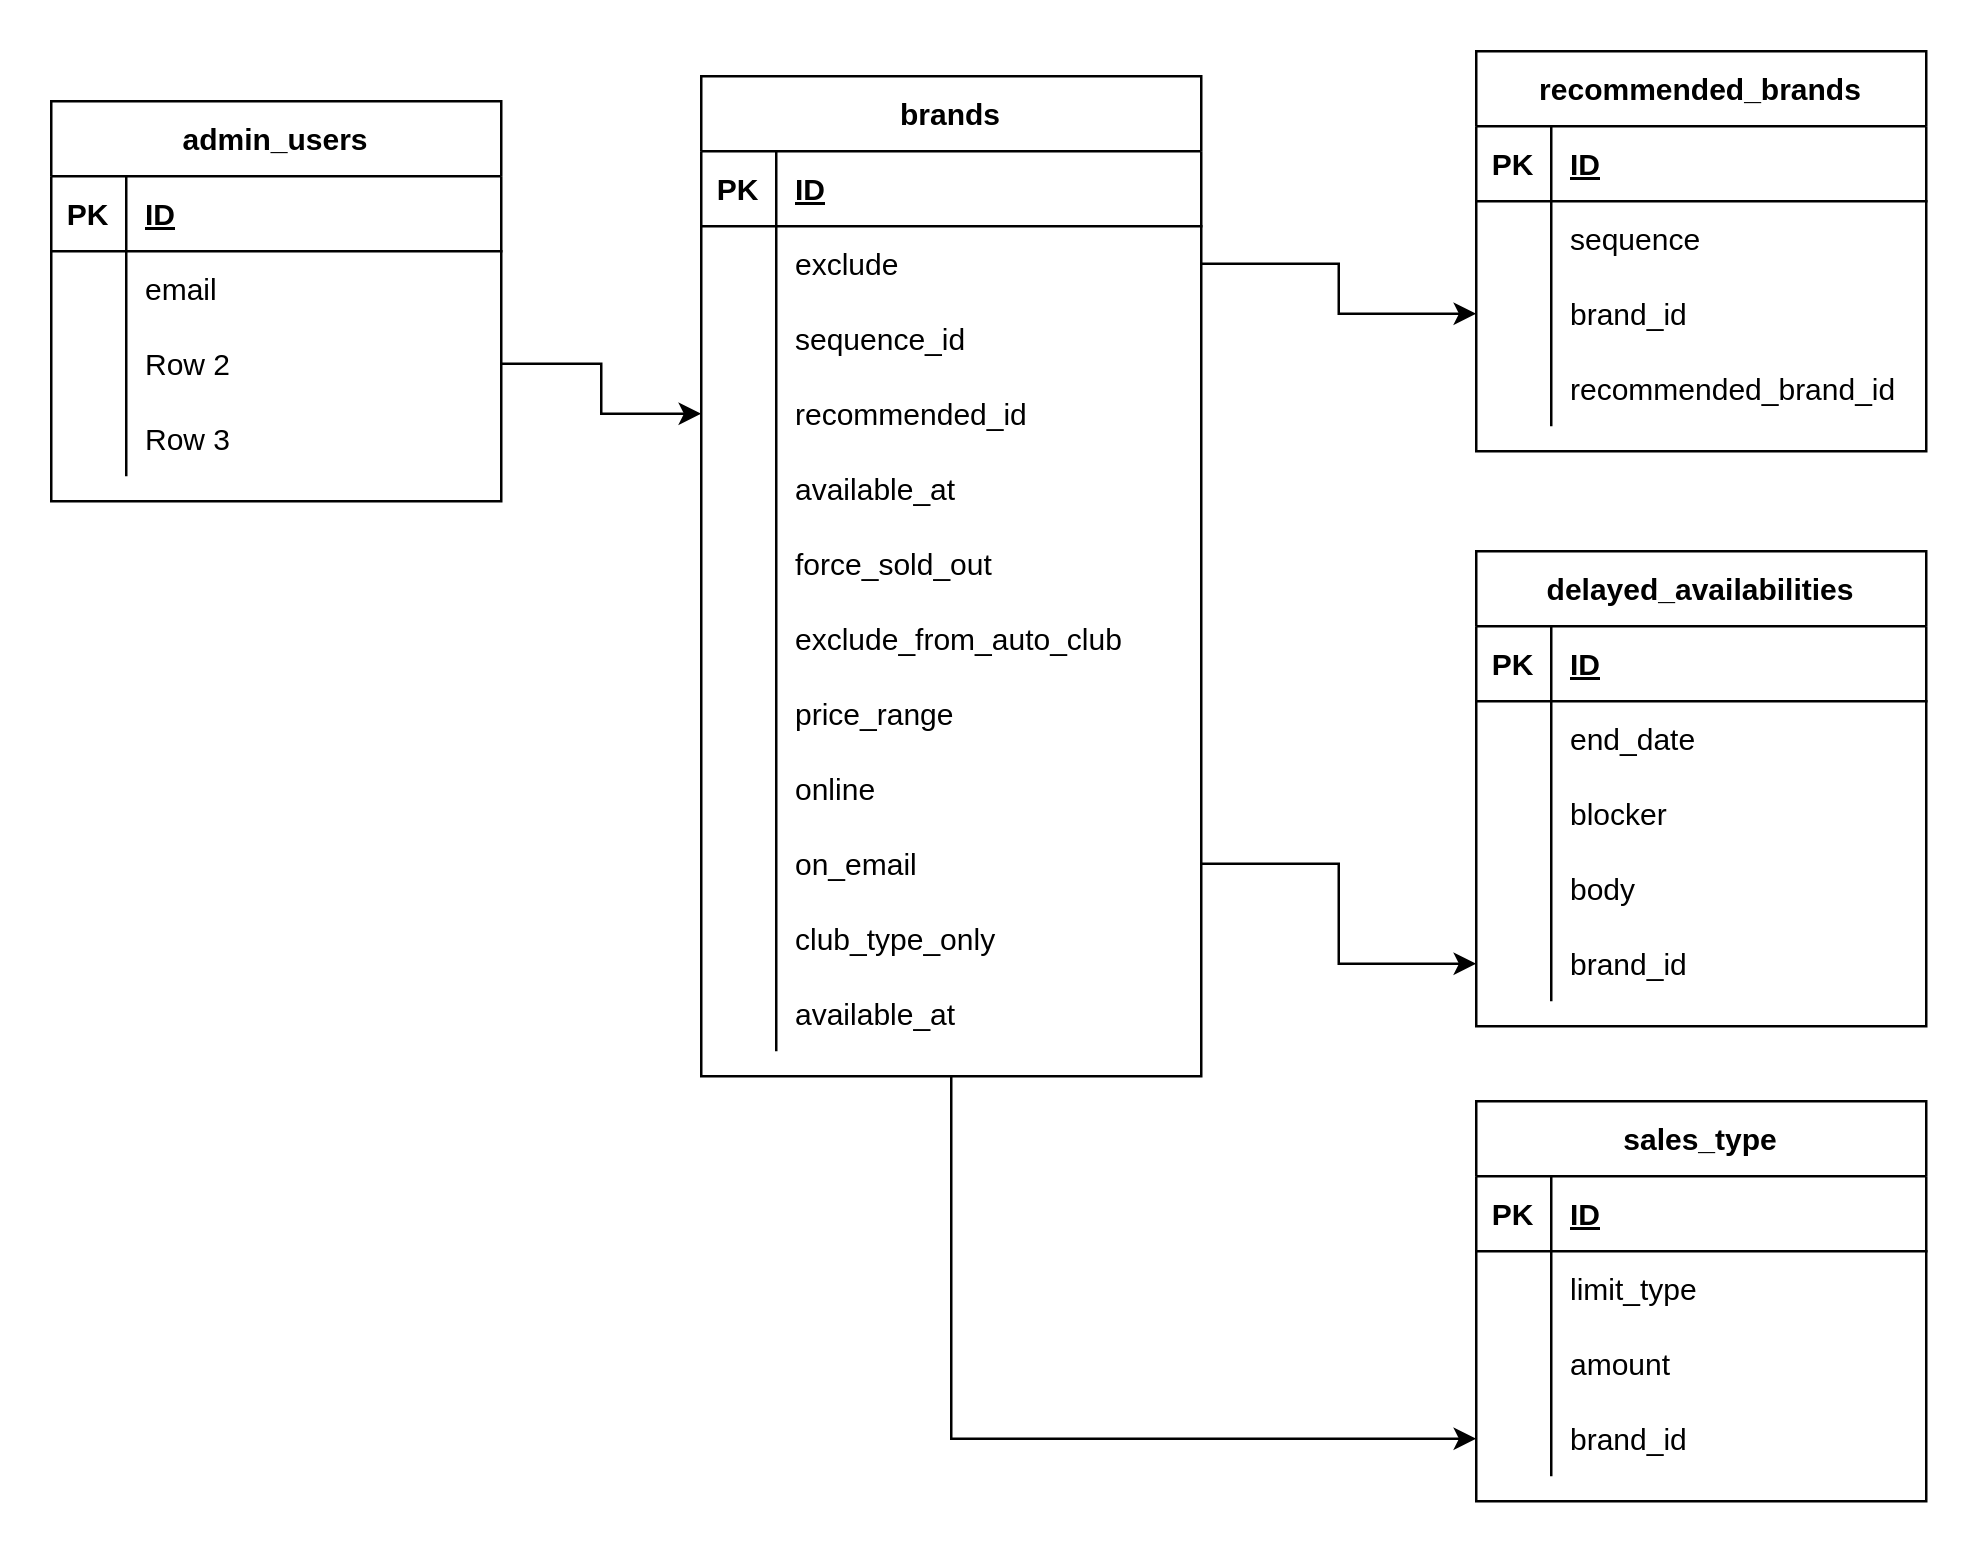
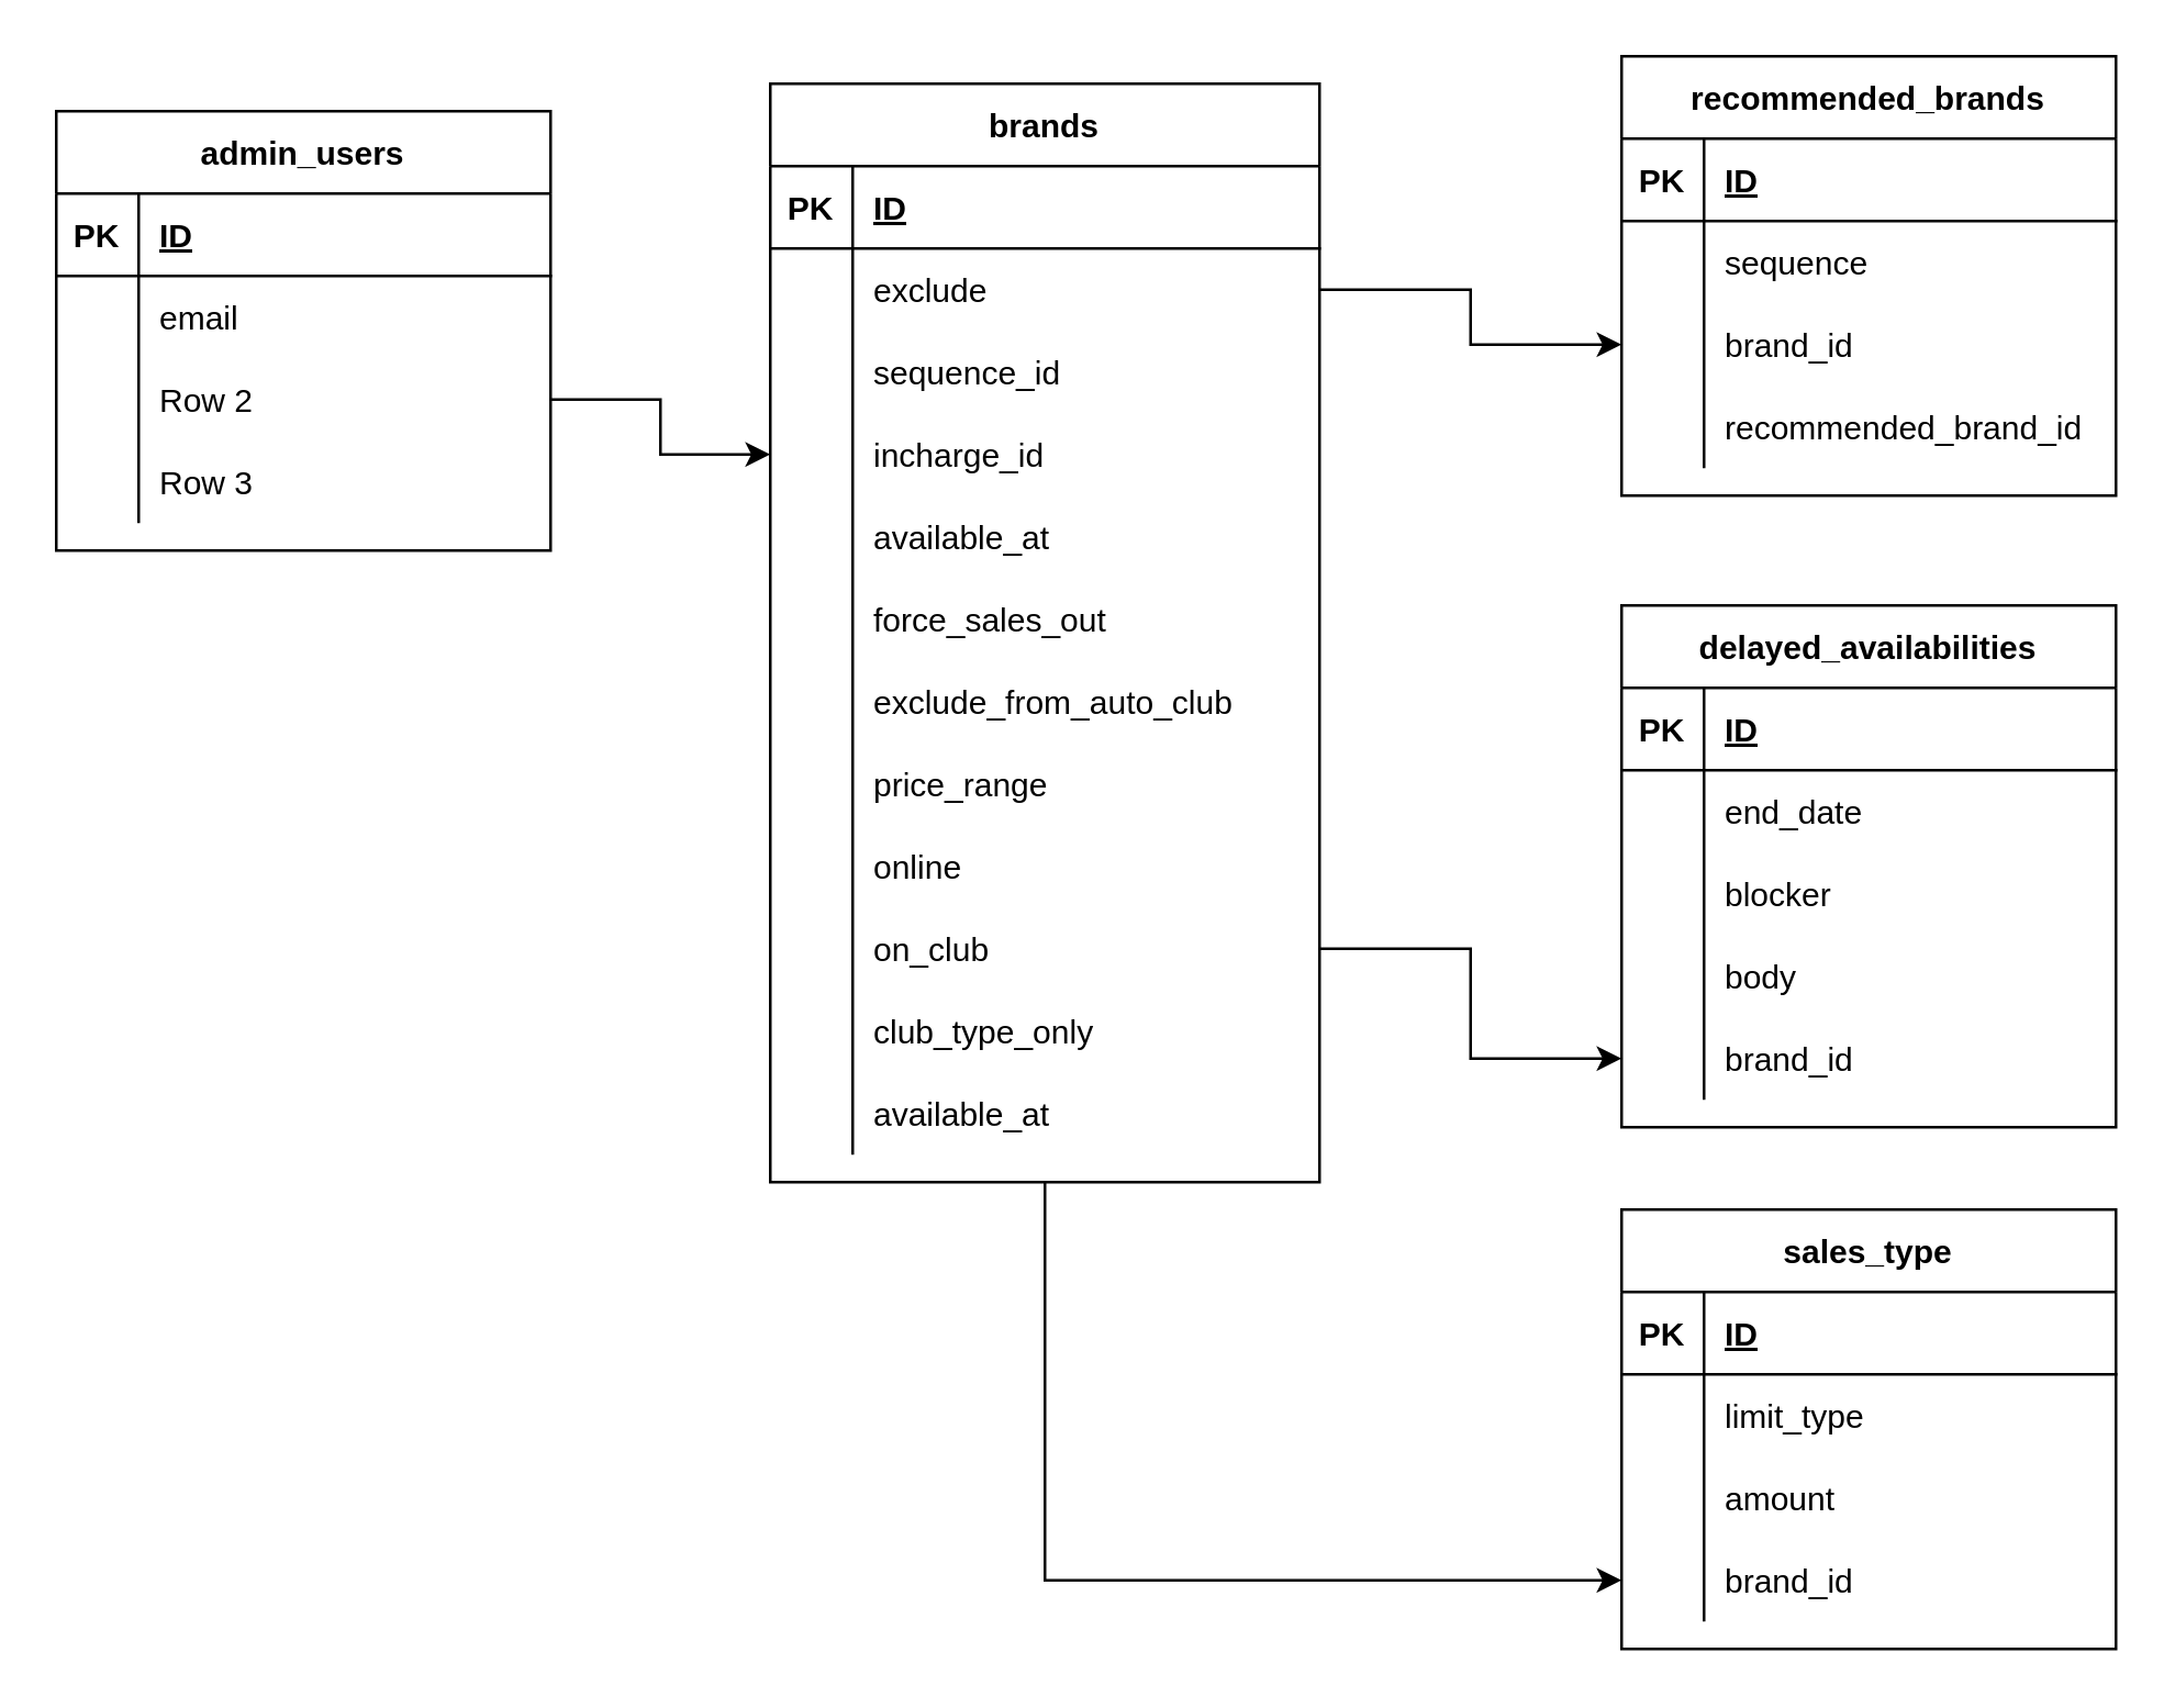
- <mxCell id="15" value="recommended_id" style="shape=partialRectangle;connectable=0;fillColor=none;top=0;left=0;bottom=0;right=0;align=left;spacingLeft=6;overflow=hidden;" vertex="1" parent="13"><mxGeometry x="30" width="170" height="30" as="geometry"><mxRectangle width="170" height="30" as="alternateBounds" /></mxGeometry></mxCell>
+ <mxCell id="15" value="incharge_id" style="shape=partialRectangle;connectable=0;fillColor=none;top=0;left=0;bottom=0;right=0;align=left;spacingLeft=6;overflow=hidden;" vertex="1" parent="13"><mxGeometry x="30" width="170" height="30" as="geometry"><mxRectangle width="170" height="30" as="alternateBounds" /></mxGeometry></mxCell>
- <mxCell id="21" value="force_sold_out" style="shape=partialRectangle;connectable=0;fillColor=none;top=0;left=0;bottom=0;right=0;align=left;spacingLeft=6;overflow=hidden;" vertex="1" parent="19"><mxGeometry x="30" width="170" height="30" as="geometry"><mxRectangle width="170" height="30" as="alternateBounds" /></mxGeometry></mxCell>
+ <mxCell id="21" value="force_sales_out" style="shape=partialRectangle;connectable=0;fillColor=none;top=0;left=0;bottom=0;right=0;align=left;spacingLeft=6;overflow=hidden;" vertex="1" parent="19"><mxGeometry x="30" width="170" height="30" as="geometry"><mxRectangle width="170" height="30" as="alternateBounds" /></mxGeometry></mxCell>
- <mxCell id="33" value="on_email" style="shape=partialRectangle;connectable=0;fillColor=none;top=0;left=0;bottom=0;right=0;align=left;spacingLeft=6;overflow=hidden;" vertex="1" parent="31"><mxGeometry x="30" width="170" height="30" as="geometry"><mxRectangle width="170" height="30" as="alternateBounds" /></mxGeometry></mxCell>
+ <mxCell id="33" value="on_club" style="shape=partialRectangle;connectable=0;fillColor=none;top=0;left=0;bottom=0;right=0;align=left;spacingLeft=6;overflow=hidden;" vertex="1" parent="31"><mxGeometry x="30" width="170" height="30" as="geometry"><mxRectangle width="170" height="30" as="alternateBounds" /></mxGeometry></mxCell>
